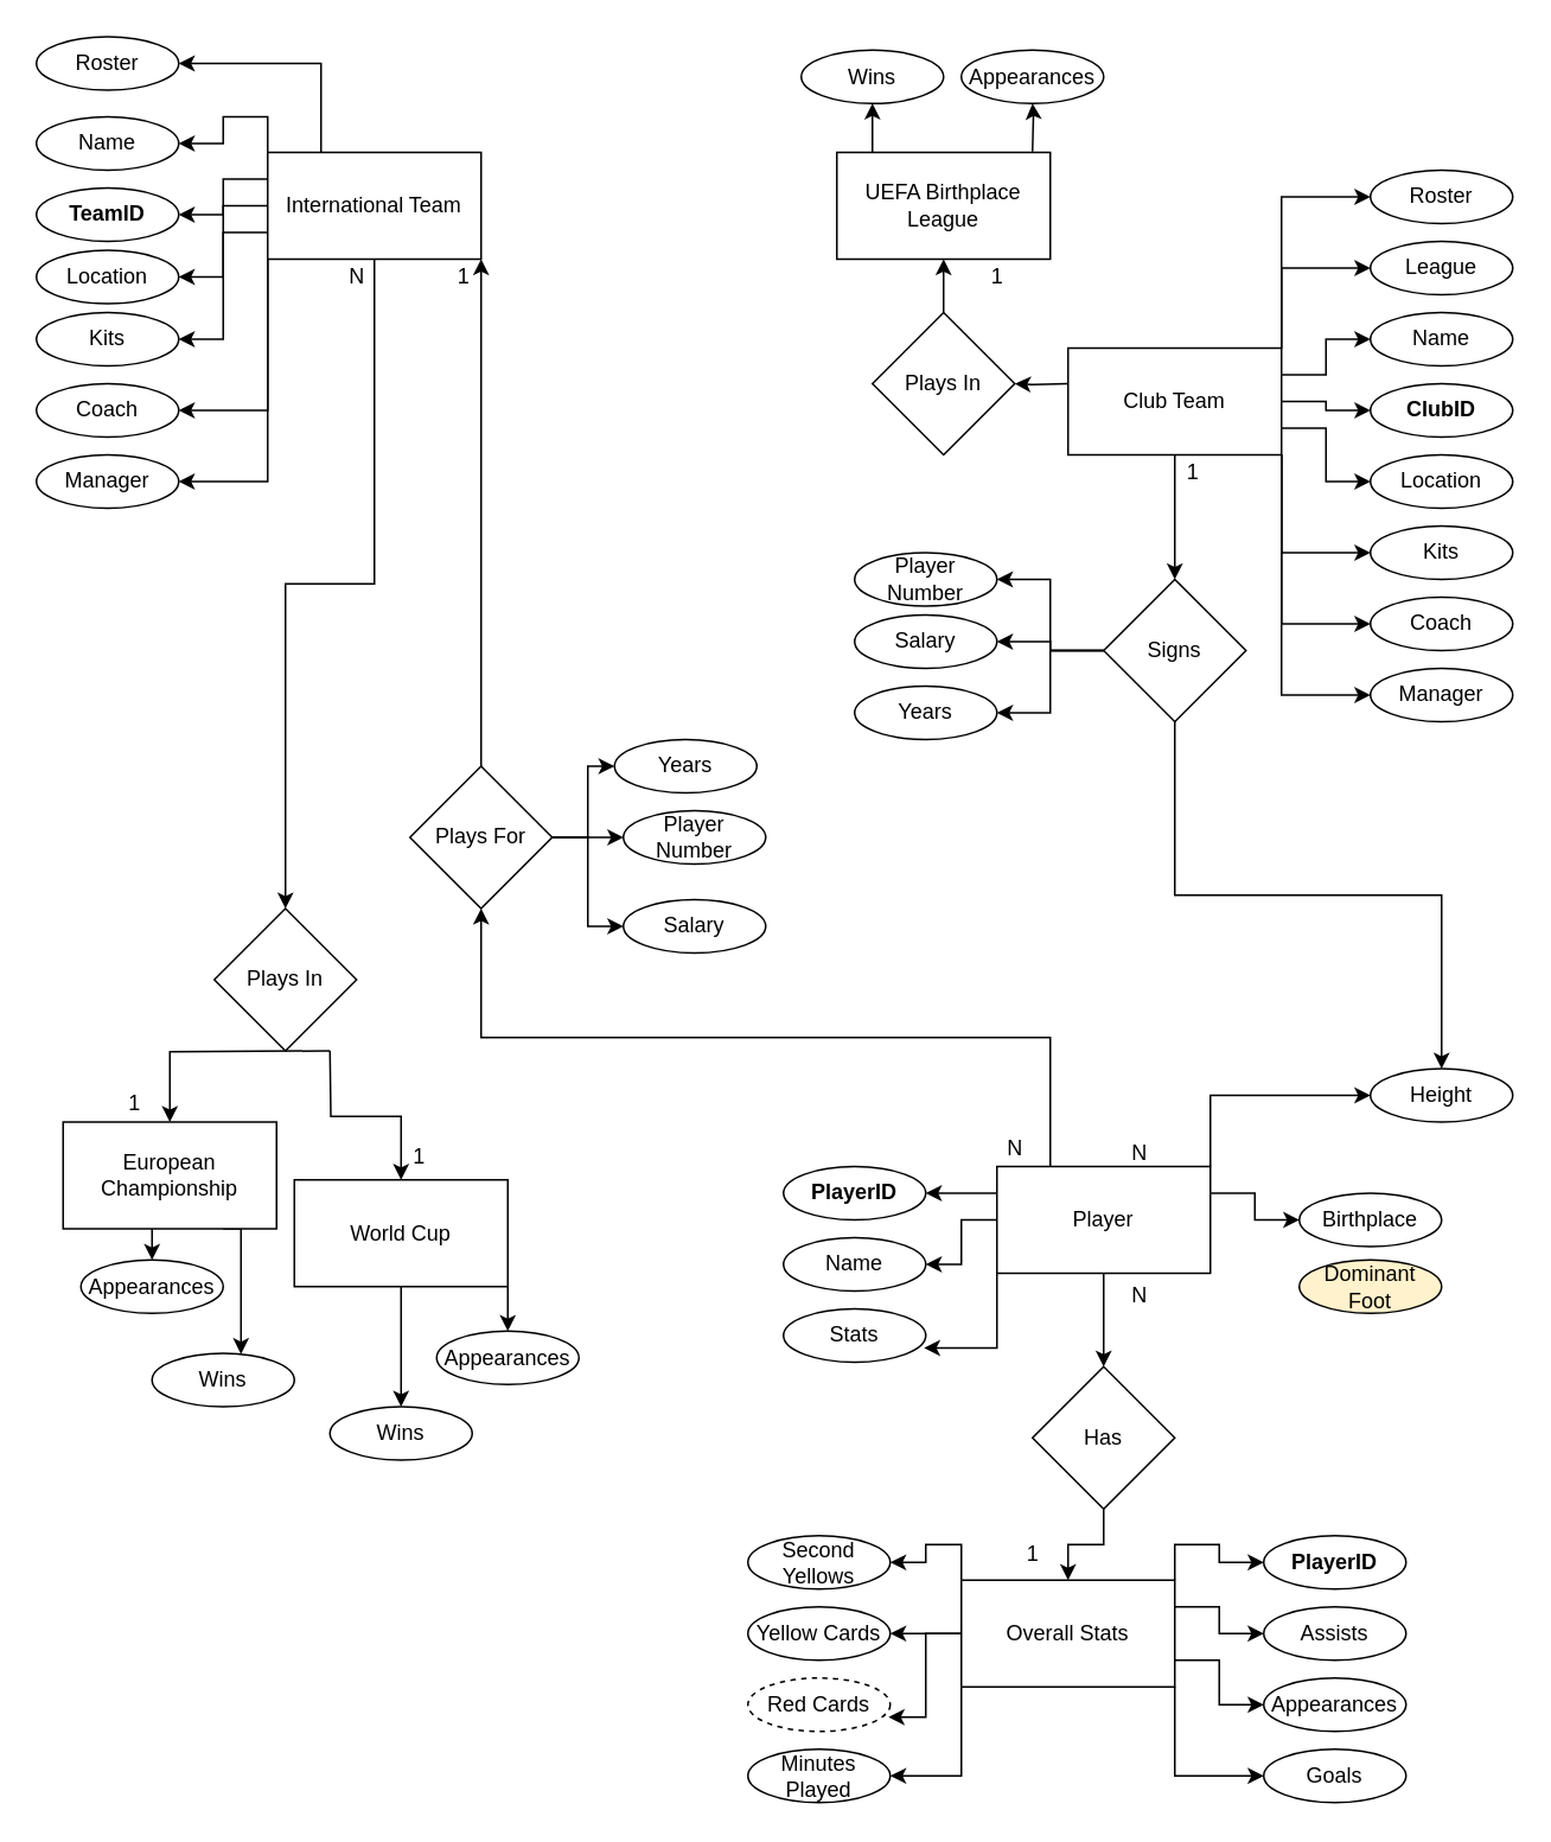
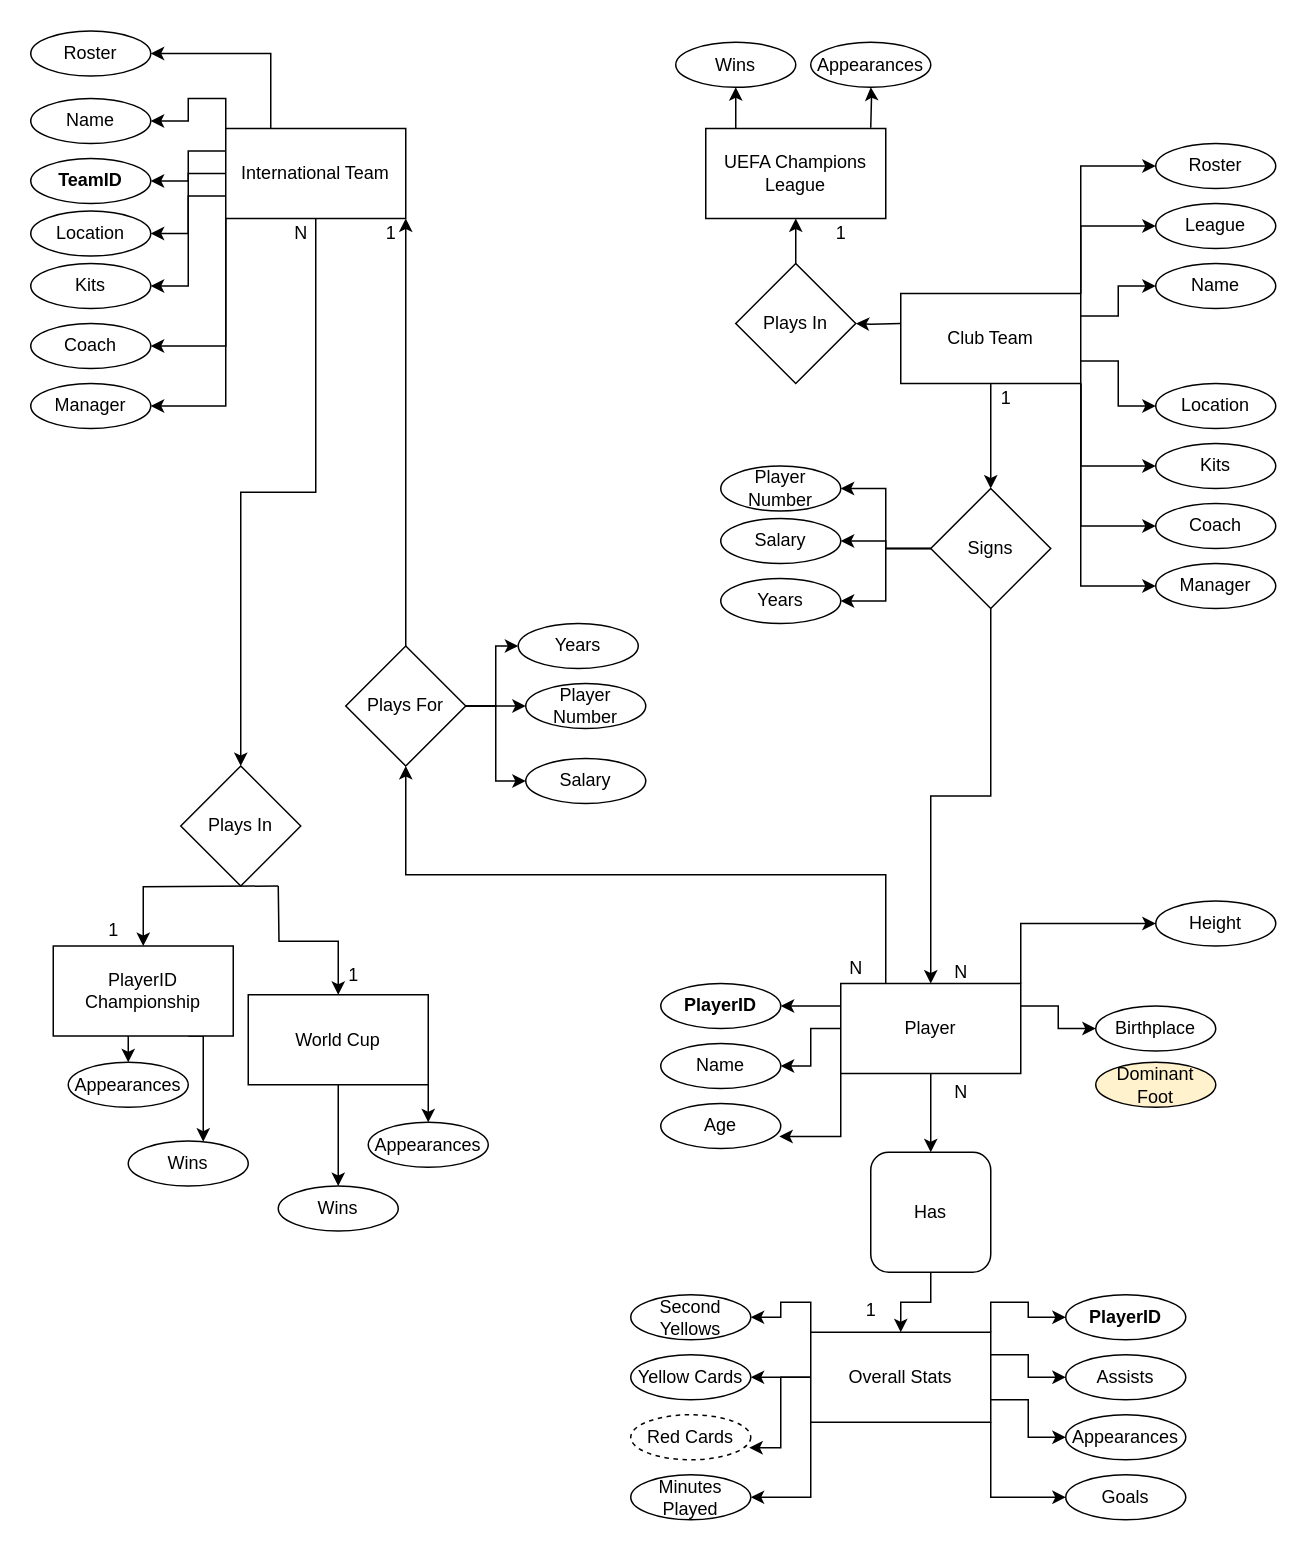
- <mxCell id="94" value="UEFA Birthplace League" style="rounded=0;whiteSpace=wrap;html=1;" parent="1" vertex="1"><mxGeometry x="470" y="85" width="120" height="60" as="geometry" /></mxCell>
+ <mxCell id="94" value="UEFA Champions League" style="rounded=0;whiteSpace=wrap;html=1;" parent="1" vertex="1"><mxGeometry x="470" y="85" width="120" height="60" as="geometry" /></mxCell>
- <mxCell id="22" style="edgeStyle=orthogonalEdgeStyle;rounded=0;orthogonalLoop=1;jettySize=auto;html=1;exitX=1;exitY=0.5;exitDx=0;exitDy=0;entryX=0;entryY=0.5;entryDx=0;entryDy=0;" parent="1" source="30" target="51" edge="1"><mxGeometry relative="1" as="geometry" /></mxCell>
- <mxCell id="51" value="&lt;b&gt;ClubID&lt;/b&gt;" style="ellipse;whiteSpace=wrap;html=1;" parent="1" vertex="1"><mxGeometry x="770" y="215" width="80" height="30" as="geometry" /></mxCell>
- <mxCell id="40" style="edgeStyle=orthogonalEdgeStyle;rounded=0;orthogonalLoop=1;jettySize=auto;html=1;exitX=0.5;exitY=1;exitDx=0;exitDy=0;" parent="1" source="44" target="18" edge="1"><mxGeometry relative="1" as="geometry" /></mxCell>
+ <mxCell id="40" style="edgeStyle=orthogonalEdgeStyle;rounded=0;orthogonalLoop=1;jettySize=auto;html=1;exitX=0.5;exitY=1;exitDx=0;exitDy=0;" parent="1" source="44" target="9" edge="1"><mxGeometry relative="1" as="geometry" /></mxCell>
- <mxCell id="68" value="European Championship" style="rounded=0;whiteSpace=wrap;html=1;" parent="1" vertex="1"><mxGeometry x="35" y="630" width="120" height="60" as="geometry" /></mxCell>
+ <mxCell id="68" value="PlayerID Championship" style="rounded=0;whiteSpace=wrap;html=1;" parent="1" vertex="1"><mxGeometry x="35" y="630" width="120" height="60" as="geometry" /></mxCell>
- <mxCell id="11" value="Stats" style="ellipse;whiteSpace=wrap;html=1;" parent="1" vertex="1"><mxGeometry x="440" y="735" width="80" height="30" as="geometry" /></mxCell>
+ <mxCell id="11" value="Age" style="ellipse;whiteSpace=wrap;html=1;" parent="1" vertex="1"><mxGeometry x="440" y="735" width="80" height="30" as="geometry" /></mxCell>
- <mxCell id="49" value="Has" style="rhombus;whiteSpace=wrap;html=1;" parent="1" vertex="1"><mxGeometry x="580" y="767.5" width="80" height="80" as="geometry" /></mxCell>
+ <mxCell id="49" value="Has" style="whiteSpace=wrap;html=1;rounded=1;" parent="1" vertex="1"><mxGeometry x="580" y="767.5" width="80" height="80" as="geometry" /></mxCell>
